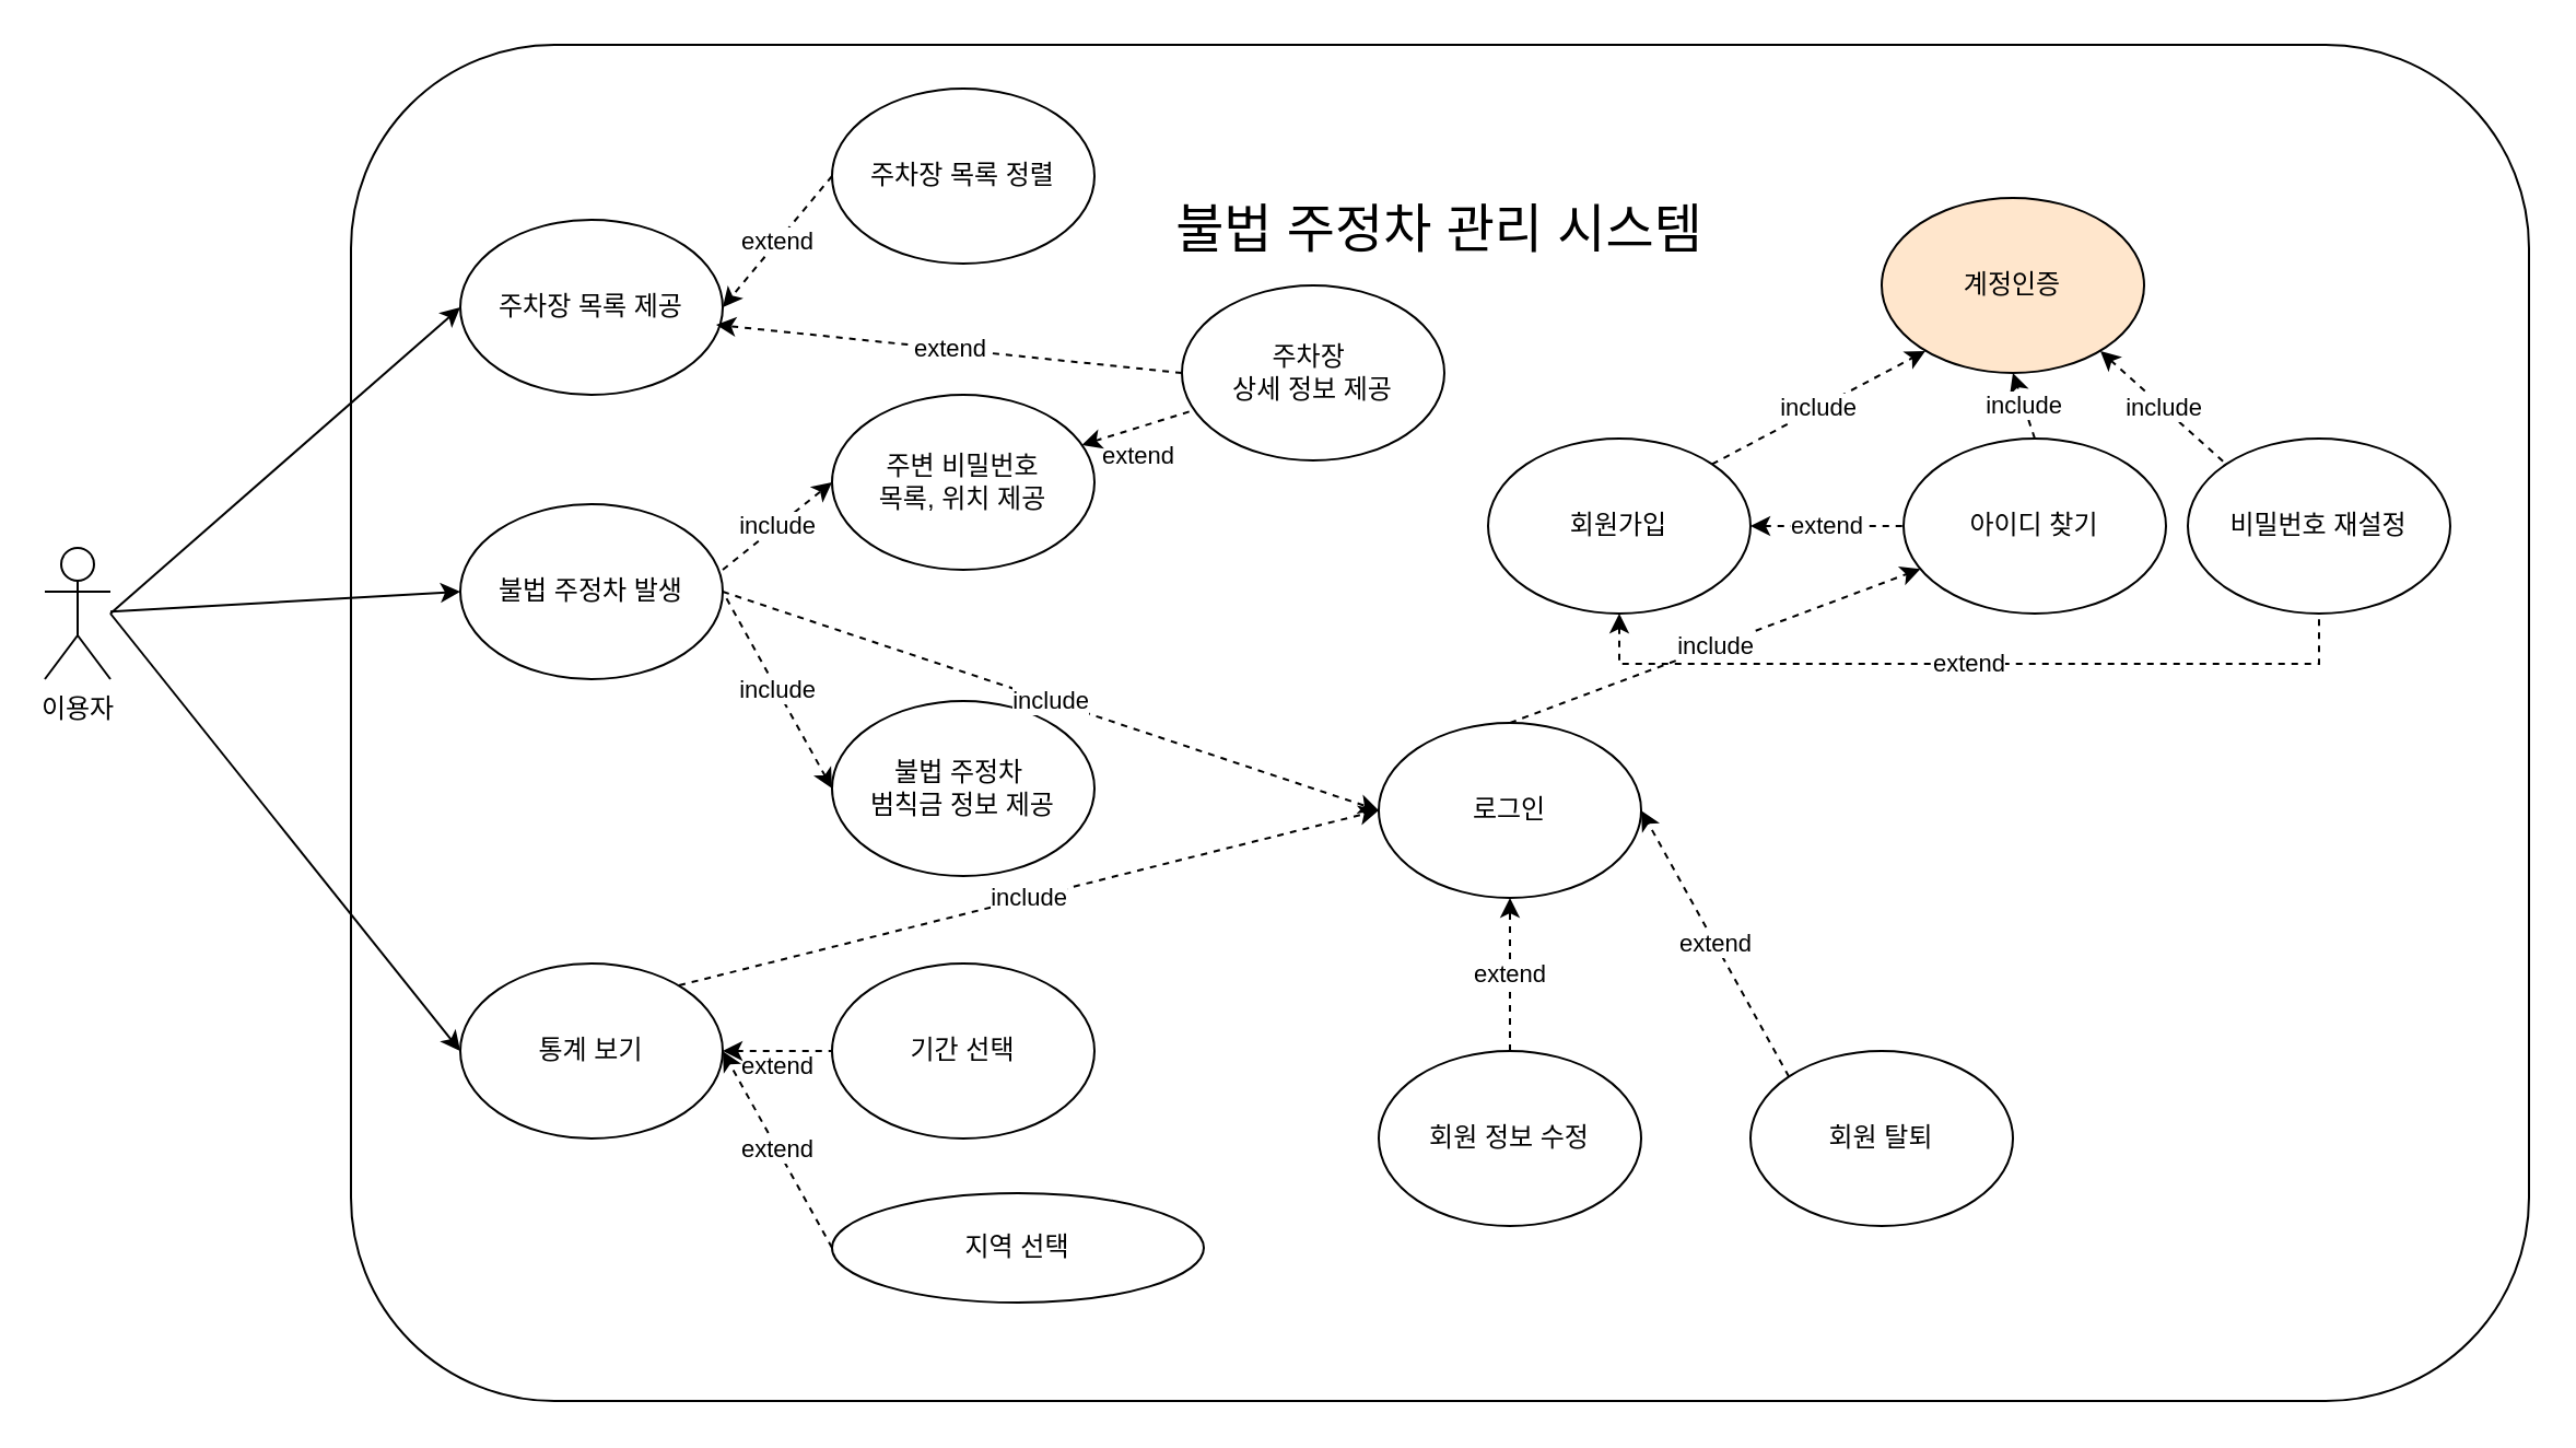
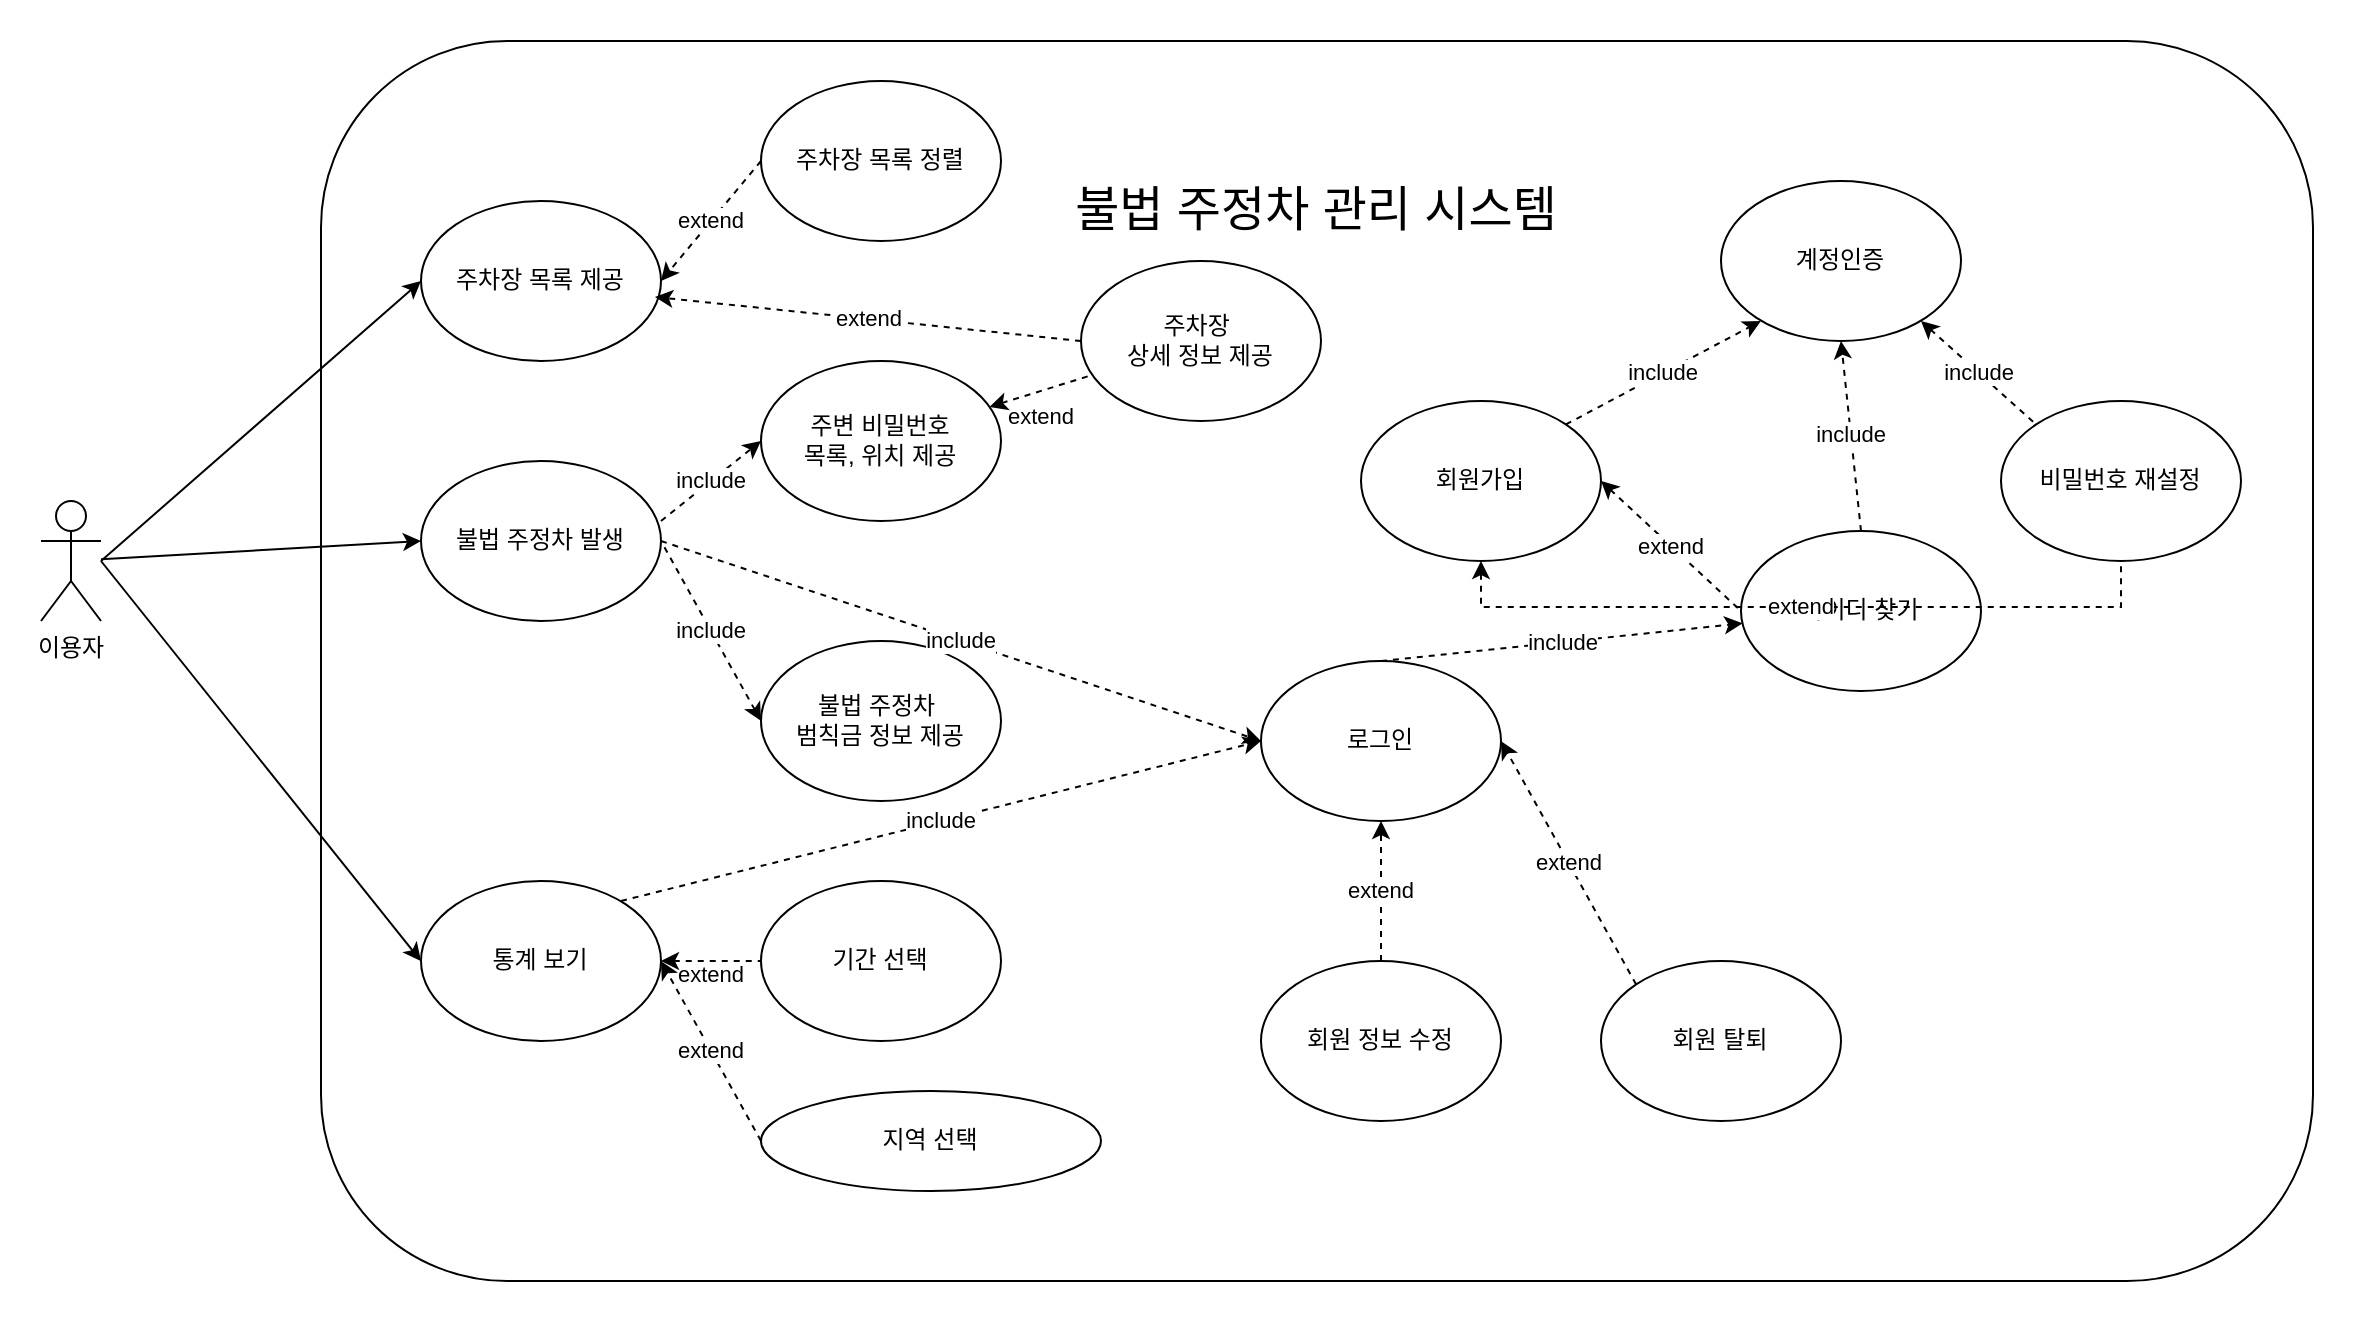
- <mxCell id="12" value="계정인증" style="ellipse;whiteSpace=wrap;html=1;fillColor=#ffe6cc;" parent="1" vertex="1"><mxGeometry x="860" y="90" width="120" height="80" as="geometry" /></mxCell>
+ <mxCell id="12" value="계정인증" style="ellipse;whiteSpace=wrap;html=1;" parent="1" vertex="1"><mxGeometry x="860" y="90" width="120" height="80" as="geometry" /></mxCell>
- <mxCell id="10" value="아이디 찾기" style="ellipse;whiteSpace=wrap;html=1;" parent="1" vertex="1"><mxGeometry x="870" y="200" width="120" height="80" as="geometry" /></mxCell>
+ <mxCell id="10" value="아이디 찾기" style="ellipse;whiteSpace=wrap;html=1;" parent="1" vertex="1"><mxGeometry x="870" y="265" width="120" height="80" as="geometry" /></mxCell>
